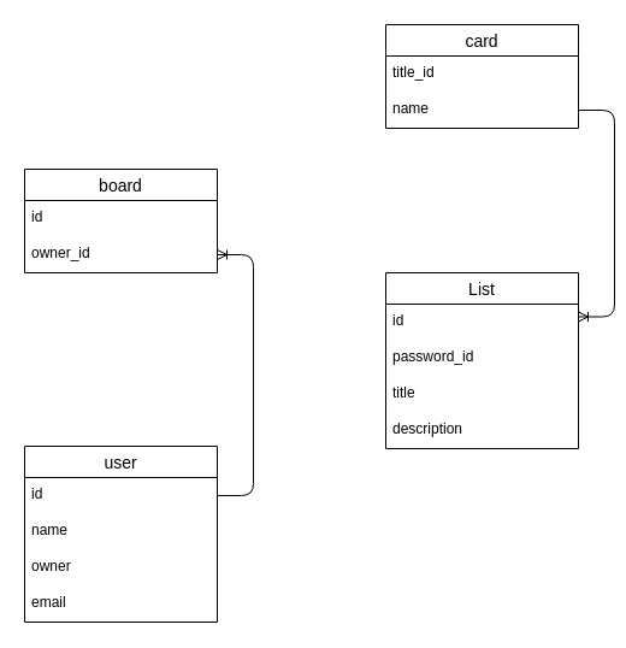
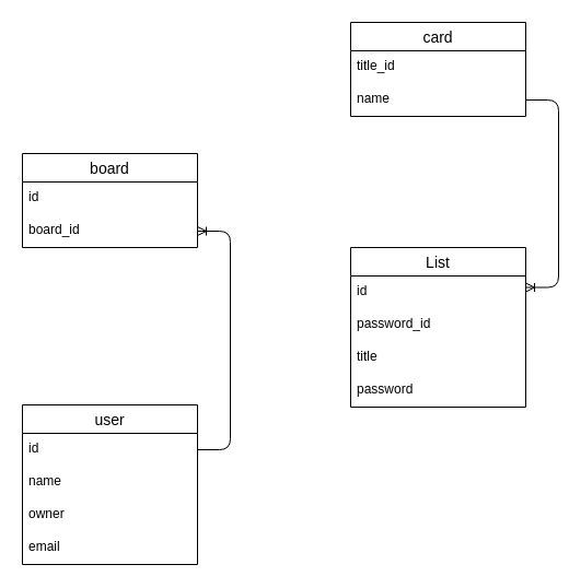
- <mxCell id="9" value="owner_id" style="text;strokeColor=none;fillColor=none;spacingLeft=4;spacingRight=4;overflow=hidden;rotatable=0;points=[[0,0.5],[1,0.5]];portConstraint=eastwest;fontSize=12;" vertex="1" parent="7"><mxGeometry y="56" width="160" height="30" as="geometry" /></mxCell>
+ <mxCell id="9" value="board_id" style="text;strokeColor=none;fillColor=none;spacingLeft=4;spacingRight=4;overflow=hidden;rotatable=0;points=[[0,0.5],[1,0.5]];portConstraint=eastwest;fontSize=12;" vertex="1" parent="7"><mxGeometry y="56" width="160" height="30" as="geometry" /></mxCell>
- <mxCell id="18" value="description" style="text;strokeColor=none;fillColor=none;spacingLeft=4;spacingRight=4;overflow=hidden;rotatable=0;points=[[0,0.5],[1,0.5]];portConstraint=eastwest;fontSize=12;" vertex="1" parent="14"><mxGeometry y="116" width="160" height="30" as="geometry" /></mxCell>
+ <mxCell id="18" value="password" style="text;strokeColor=none;fillColor=none;spacingLeft=4;spacingRight=4;overflow=hidden;rotatable=0;points=[[0,0.5],[1,0.5]];portConstraint=eastwest;fontSize=12;" vertex="1" parent="14"><mxGeometry y="116" width="160" height="30" as="geometry" /></mxCell>
